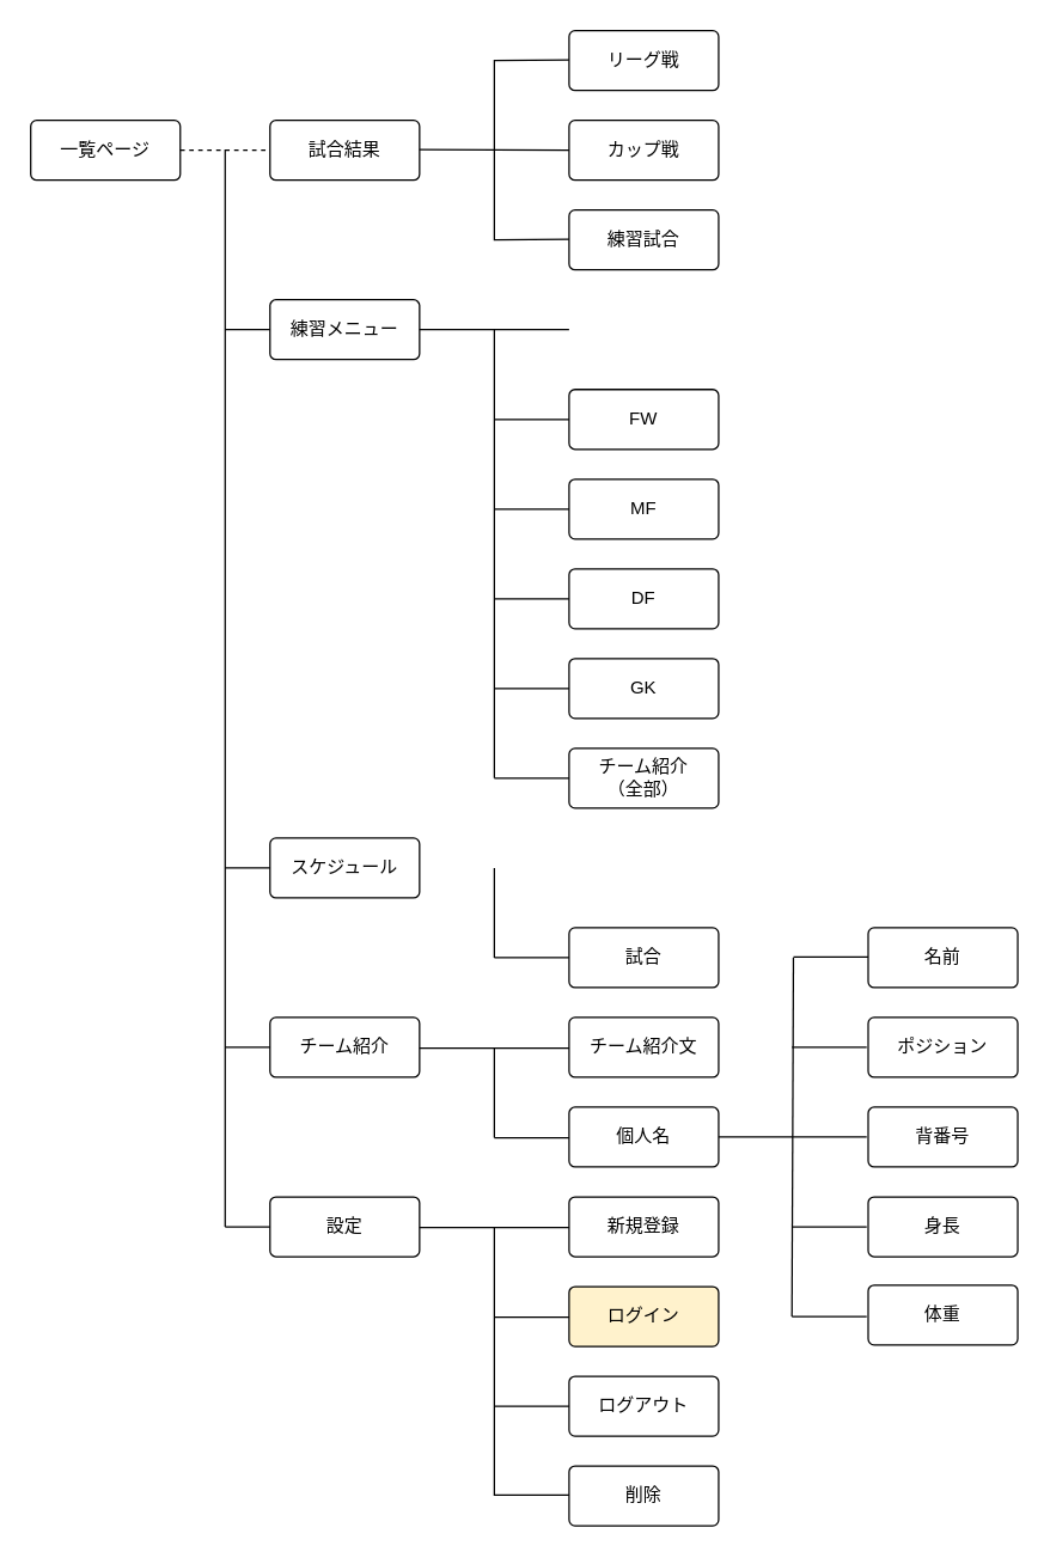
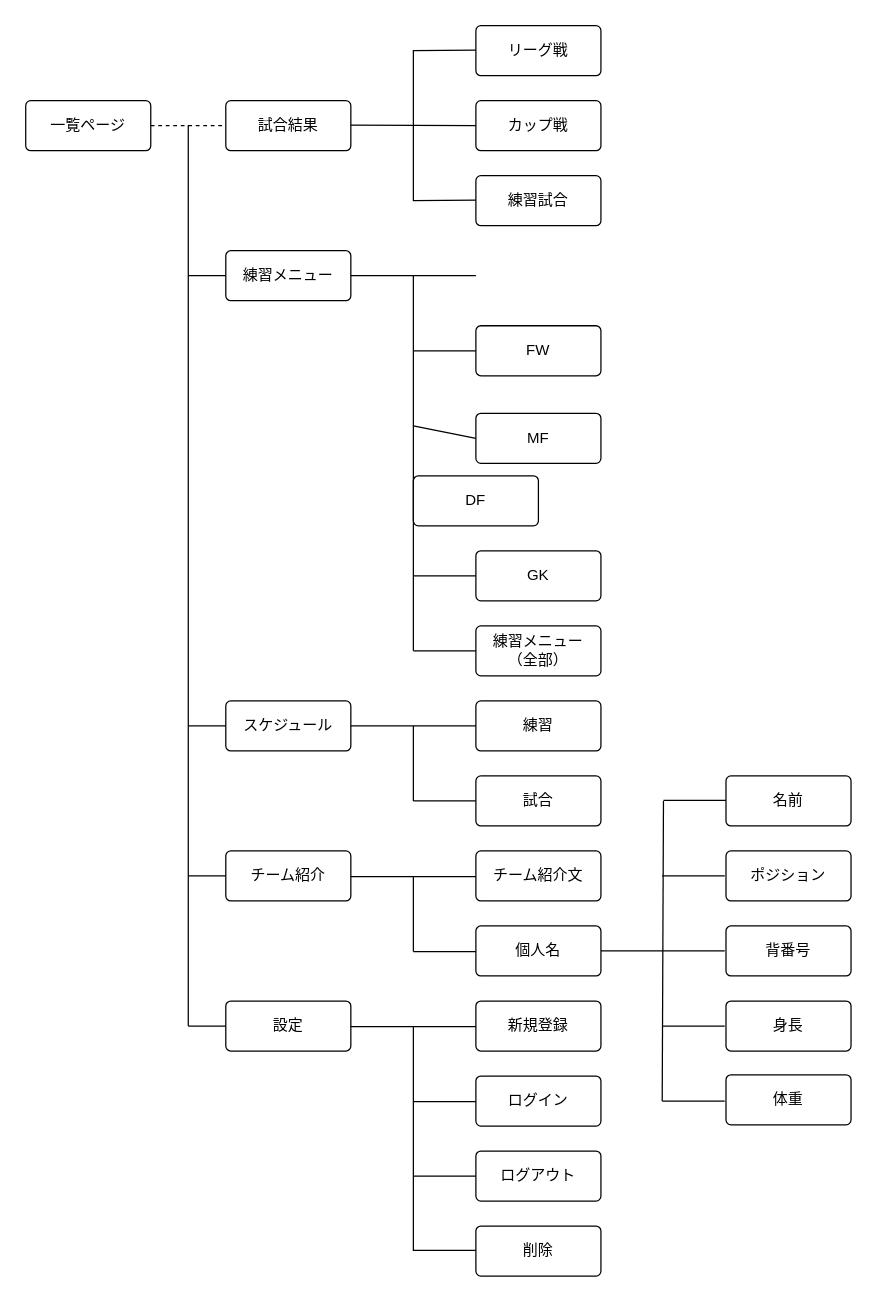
- <mxCell id="15" value="MF" style="rounded=1;arcSize=10;whiteSpace=wrap;html=1;align=center;" vertex="1" parent="1"><mxGeometry x="380" y="320" width="100" height="40" as="geometry" /></mxCell>
+ <mxCell id="15" value="MF" style="rounded=1;arcSize=10;whiteSpace=wrap;html=1;align=center;" vertex="1" parent="1"><mxGeometry x="380" y="330" width="100" height="40" as="geometry" /></mxCell>
- <mxCell id="14" value="DF" style="rounded=1;arcSize=10;whiteSpace=wrap;html=1;align=center;" vertex="1" parent="1"><mxGeometry x="380" y="380" width="100" height="40" as="geometry" /></mxCell>
+ <mxCell id="14" value="DF" style="rounded=1;arcSize=10;whiteSpace=wrap;html=1;align=center;" vertex="1" parent="1"><mxGeometry x="330" y="380" width="100" height="40" as="geometry" /></mxCell>
- <mxCell id="12" value="チーム紹介&lt;br&gt;（全部）" style="rounded=1;arcSize=10;whiteSpace=wrap;html=1;align=center;" vertex="1" parent="1"><mxGeometry x="380" y="500" width="100" height="40" as="geometry" /></mxCell>
+ <mxCell id="12" value="練習メニュー&lt;br&gt;（全部）" style="rounded=1;arcSize=10;whiteSpace=wrap;html=1;align=center;" vertex="1" parent="1"><mxGeometry x="380" y="500" width="100" height="40" as="geometry" /></mxCell>
+ <mxCell id="45" value="" style="endArrow=none;html=1;rounded=0;entryX=0;entryY=0.5;entryDx=0;entryDy=0;exitX=1;exitY=0.5;exitDx=0;exitDy=0;" edge="1" parent="1" source="7" target="17"><mxGeometry relative="1" as="geometry"><mxPoint x="340" y="530" as="sourcePoint" /><mxPoint x="390" y="530" as="targetPoint" /></mxGeometry></mxCell>
+ <mxCell id="17" value="練習" style="rounded=1;arcSize=10;whiteSpace=wrap;html=1;align=center;" vertex="1" parent="1"><mxGeometry x="380" y="560" width="100" height="40" as="geometry" /></mxCell>
- <mxCell id="22" value="ログイン" style="rounded=1;arcSize=10;whiteSpace=wrap;html=1;align=center;fillColor=#fff2cc;" vertex="1" parent="1"><mxGeometry x="380" y="860" width="100" height="40" as="geometry" /></mxCell>
+ <mxCell id="22" value="ログイン" style="rounded=1;arcSize=10;whiteSpace=wrap;html=1;align=center;" vertex="1" parent="1"><mxGeometry x="380" y="860" width="100" height="40" as="geometry" /></mxCell>
